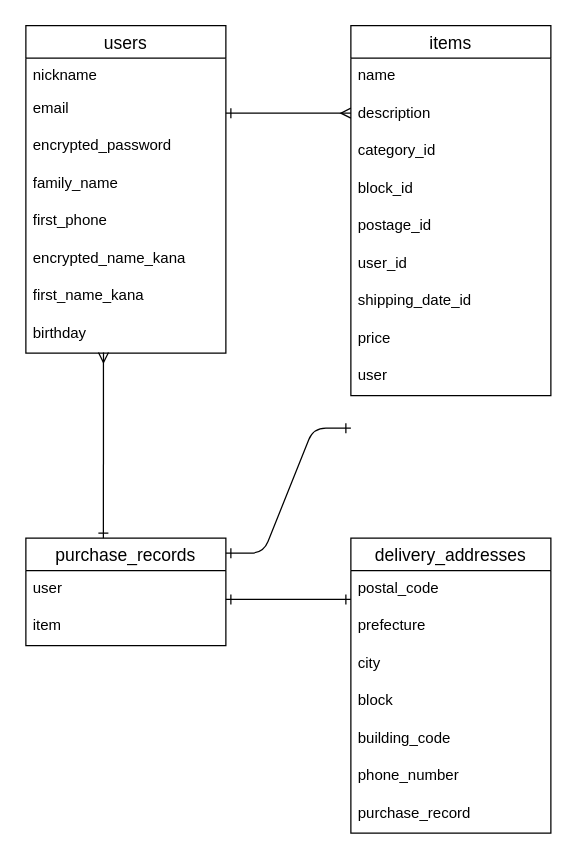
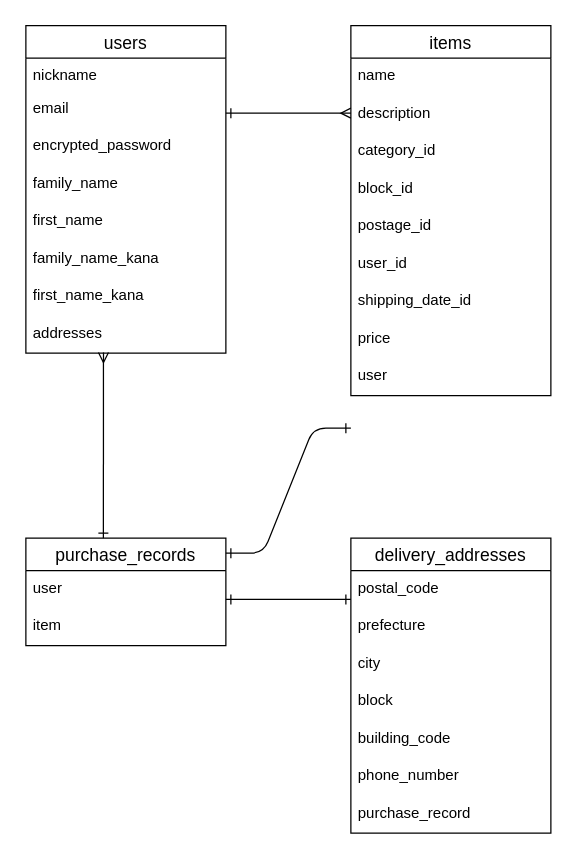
- <mxCell id="7" value="first_phone" style="text;strokeColor=none;fillColor=none;spacingLeft=4;spacingRight=4;overflow=hidden;rotatable=0;points=[[0,0.5],[1,0.5]];portConstraint=eastwest;fontSize=12;" parent="2" vertex="1"><mxGeometry y="142" width="160" height="30" as="geometry" /></mxCell>
+ <mxCell id="7" value="first_name" style="text;strokeColor=none;fillColor=none;spacingLeft=4;spacingRight=4;overflow=hidden;rotatable=0;points=[[0,0.5],[1,0.5]];portConstraint=eastwest;fontSize=12;" parent="2" vertex="1"><mxGeometry y="142" width="160" height="30" as="geometry" /></mxCell>
- <mxCell id="8" value="encrypted_name_kana " style="text;strokeColor=none;fillColor=none;spacingLeft=4;spacingRight=4;overflow=hidden;rotatable=0;points=[[0,0.5],[1,0.5]];portConstraint=eastwest;fontSize=12;" parent="2" vertex="1"><mxGeometry y="172" width="160" height="30" as="geometry" /></mxCell>
+ <mxCell id="8" value="family_name_kana " style="text;strokeColor=none;fillColor=none;spacingLeft=4;spacingRight=4;overflow=hidden;rotatable=0;points=[[0,0.5],[1,0.5]];portConstraint=eastwest;fontSize=12;" parent="2" vertex="1"><mxGeometry y="172" width="160" height="30" as="geometry" /></mxCell>
- <mxCell id="10" value="birthday" style="text;strokeColor=none;fillColor=none;spacingLeft=4;spacingRight=4;overflow=hidden;rotatable=0;points=[[0,0.5],[1,0.5]];portConstraint=eastwest;fontSize=12;" parent="2" vertex="1"><mxGeometry y="232" width="160" height="30" as="geometry" /></mxCell>
+ <mxCell id="10" value="addresses" style="text;strokeColor=none;fillColor=none;spacingLeft=4;spacingRight=4;overflow=hidden;rotatable=0;points=[[0,0.5],[1,0.5]];portConstraint=eastwest;fontSize=12;" parent="2" vertex="1"><mxGeometry y="232" width="160" height="30" as="geometry" /></mxCell>
